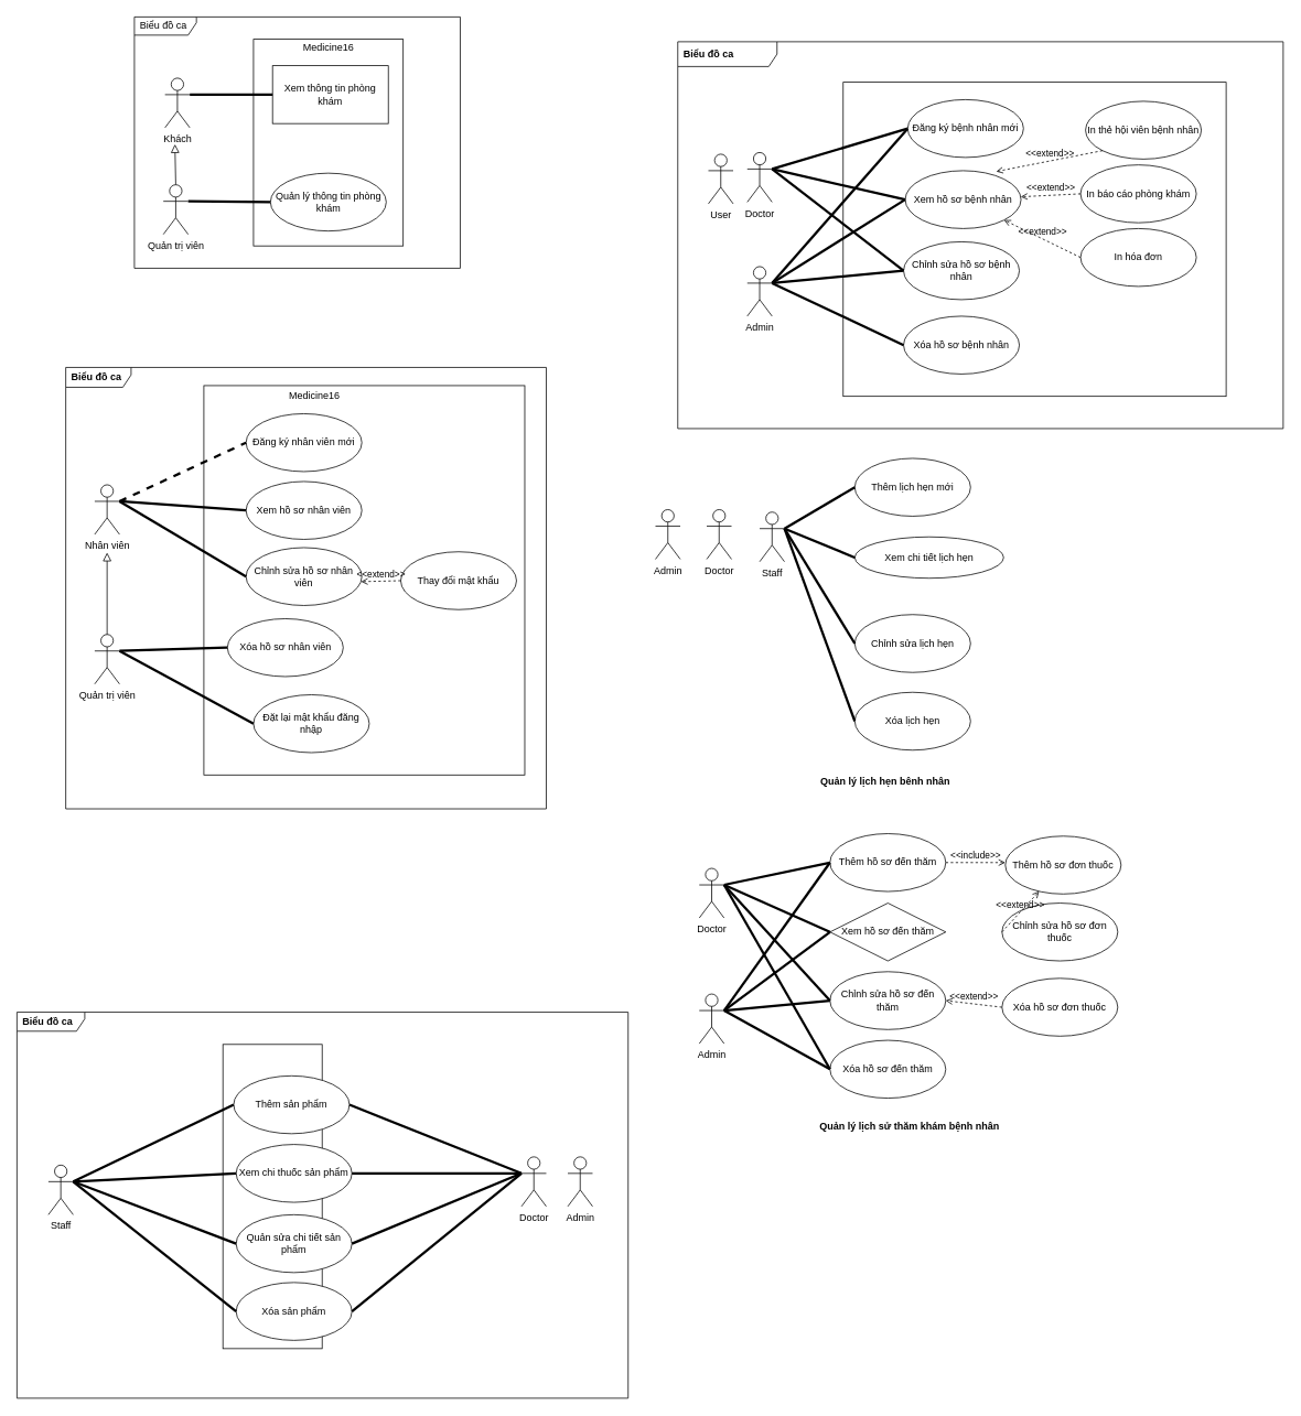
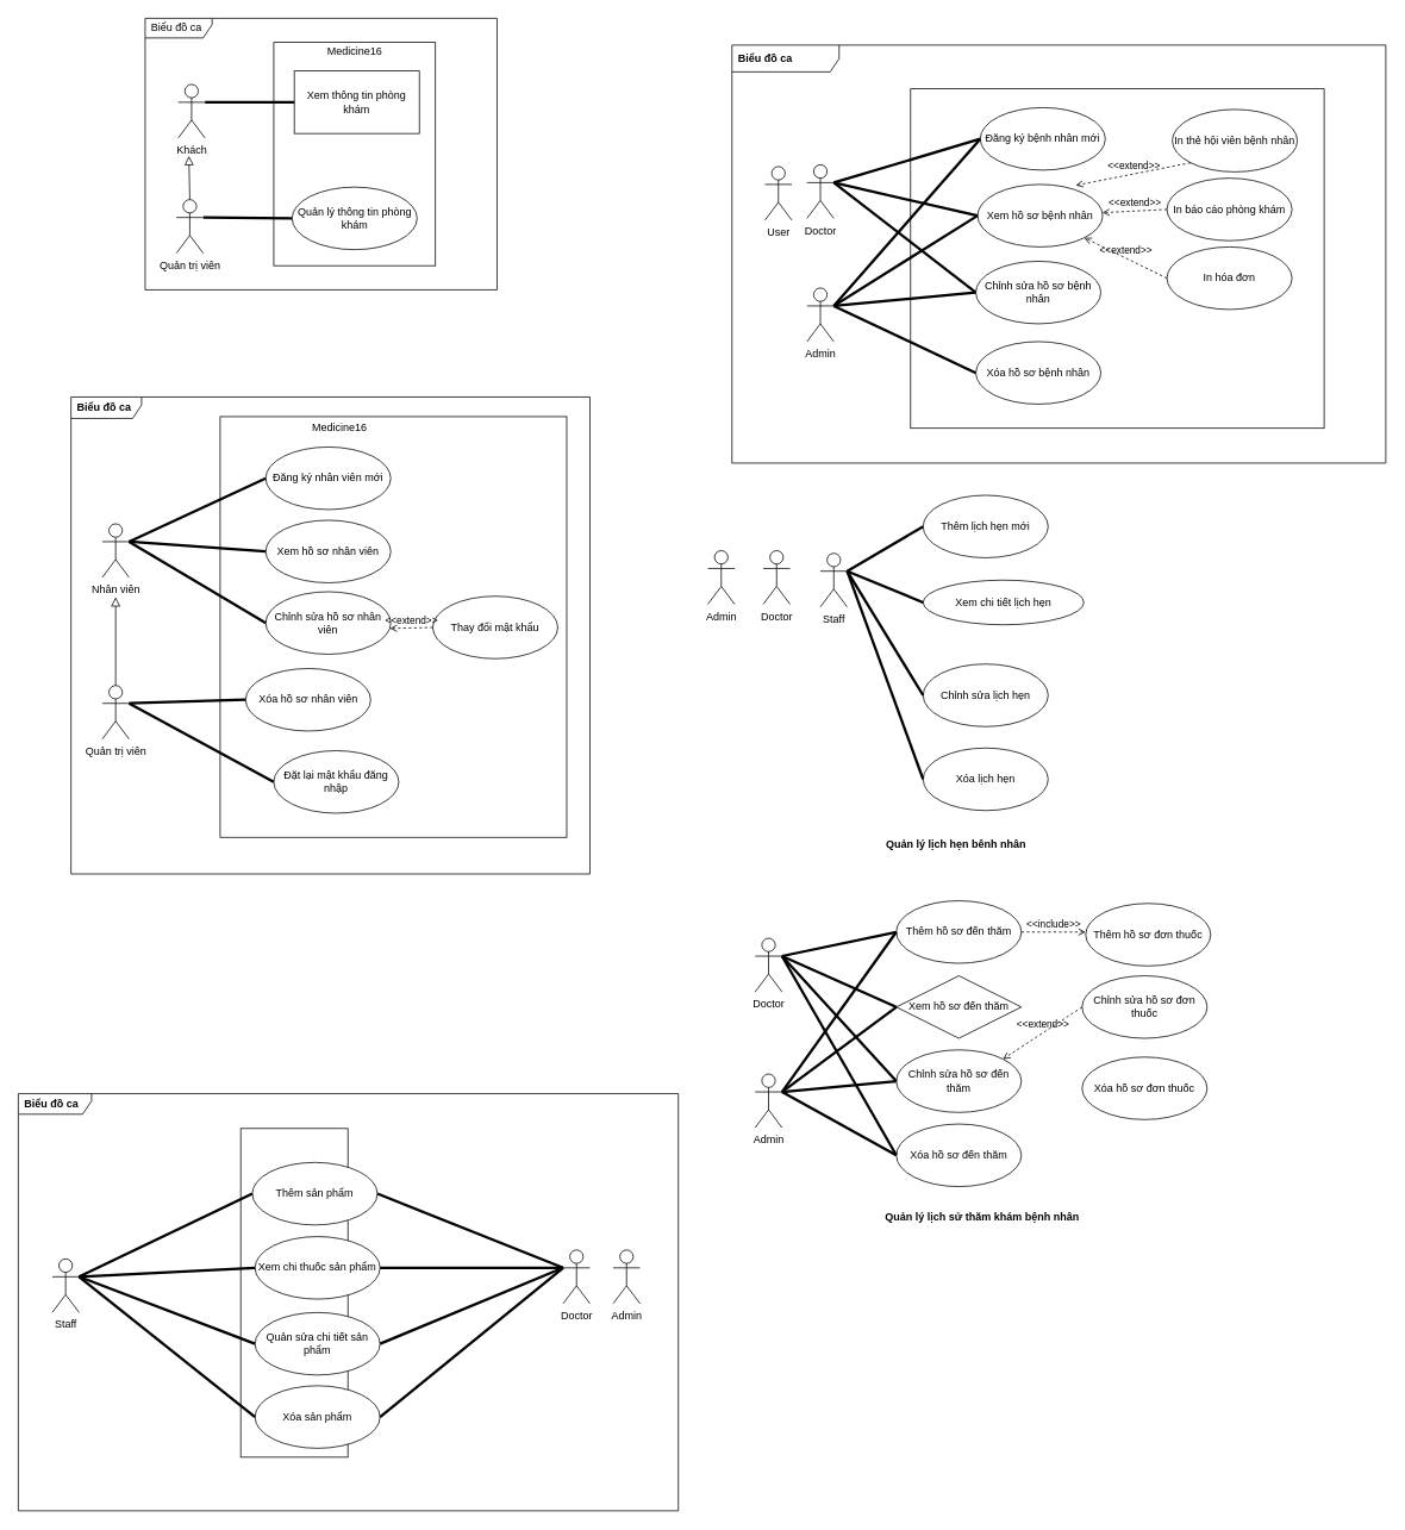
- <mxCell id="19" value="" style="endArrow=none;startArrow=none;endFill=0;startFill=0;endSize=8;html=1;verticalAlign=bottom;labelBackgroundColor=none;strokeWidth=3;exitX=1;exitY=0.333;exitDx=0;exitDy=0;exitPerimeter=0;entryX=0;entryY=0.5;entryDx=0;entryDy=0;dashed=1;" parent="1" source="14" target="16" edge="1"><mxGeometry width="160" relative="1" as="geometry"><mxPoint x="396" y="438" as="sourcePoint" /><mxPoint x="556" y="438" as="targetPoint" /></mxGeometry></mxCell>
+ <mxCell id="19" value="" style="endArrow=none;startArrow=none;endFill=0;startFill=0;endSize=8;html=1;verticalAlign=bottom;labelBackgroundColor=none;strokeWidth=3;exitX=1;exitY=0.333;exitDx=0;exitDy=0;exitPerimeter=0;entryX=0;entryY=0.5;entryDx=0;entryDy=0;" parent="1" source="14" target="16" edge="1"><mxGeometry width="160" relative="1" as="geometry"><mxPoint x="396" y="438" as="sourcePoint" /><mxPoint x="556" y="438" as="targetPoint" /></mxGeometry></mxCell>
- <mxCell id="89" value="&amp;lt;&amp;lt;extend&amp;gt;&amp;gt;" style="html=1;verticalAlign=bottom;labelBackgroundColor=none;endArrow=open;endFill=0;dashed=1;exitX=0;exitY=0.5;exitDx=0;exitDy=0;" parent="1" source="82" target="81" edge="1"><mxGeometry width="160" relative="1" as="geometry"><mxPoint x="1179" y="1080" as="sourcePoint" /><mxPoint x="1297" y="1089" as="targetPoint" /></mxGeometry></mxCell>
+ <mxCell id="89" value="&amp;lt;&amp;lt;extend&amp;gt;&amp;gt;" style="html=1;verticalAlign=bottom;labelBackgroundColor=none;endArrow=open;endFill=0;dashed=1;entryX=1;entryY=0;entryDx=0;entryDy=0;exitX=0;exitY=0.5;exitDx=0;exitDy=0;" parent="1" source="82" target="79" edge="1"><mxGeometry width="160" relative="1" as="geometry"><mxPoint x="1179" y="1080" as="sourcePoint" /><mxPoint x="1297" y="1089" as="targetPoint" /></mxGeometry></mxCell>
- <mxCell id="90" value="&amp;lt;&amp;lt;extend&amp;gt;&amp;gt;" style="html=1;verticalAlign=bottom;labelBackgroundColor=none;endArrow=open;endFill=0;dashed=1;entryX=1;entryY=0.5;entryDx=0;entryDy=0;exitX=0;exitY=0.5;exitDx=0;exitDy=0;" parent="1" source="83" target="79" edge="1"><mxGeometry width="160" relative="1" as="geometry"><mxPoint x="1137" y="1089" as="sourcePoint" /><mxPoint x="1297" y="1089" as="targetPoint" /></mxGeometry></mxCell>
